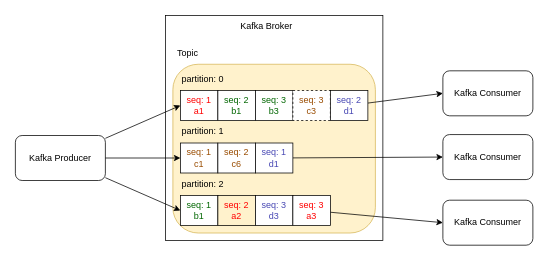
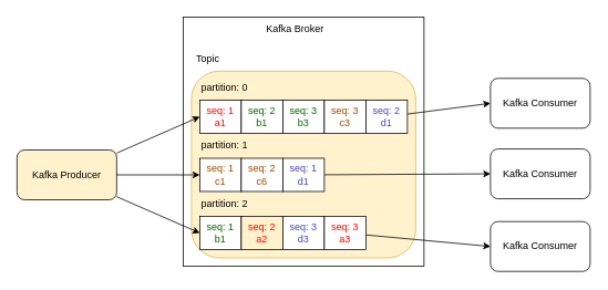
- <mxCell id="9" value="&lt;font color=&quot;#994c00&quot;&gt;seq: 3&lt;/font&gt;&lt;div&gt;&lt;font color=&quot;#994c00&quot;&gt;c3&lt;/font&gt;&lt;/div&gt;" style="rounded=0;whiteSpace=wrap;html=1;dashed=1;" parent="1" vertex="1"><mxGeometry x="390" y="120" width="50" height="40" as="geometry" /></mxCell>
+ <mxCell id="9" value="&lt;font color=&quot;#994c00&quot;&gt;seq: 3&lt;/font&gt;&lt;div&gt;&lt;font color=&quot;#994c00&quot;&gt;c3&lt;/font&gt;&lt;/div&gt;" style="rounded=0;whiteSpace=wrap;html=1;" parent="1" vertex="1"><mxGeometry x="390" y="120" width="50" height="40" as="geometry" /></mxCell>
- <mxCell id="2" value="Kafka Producer" style="rounded=1;whiteSpace=wrap;html=1;" parent="1" vertex="1"><mxGeometry x="20" y="180" width="120" height="60" as="geometry" /></mxCell>
+ <mxCell id="2" value="Kafka Producer" style="rounded=1;whiteSpace=wrap;html=1;fillColor=#fff2cc;" parent="1" vertex="1"><mxGeometry x="20" y="180" width="120" height="60" as="geometry" /></mxCell>
